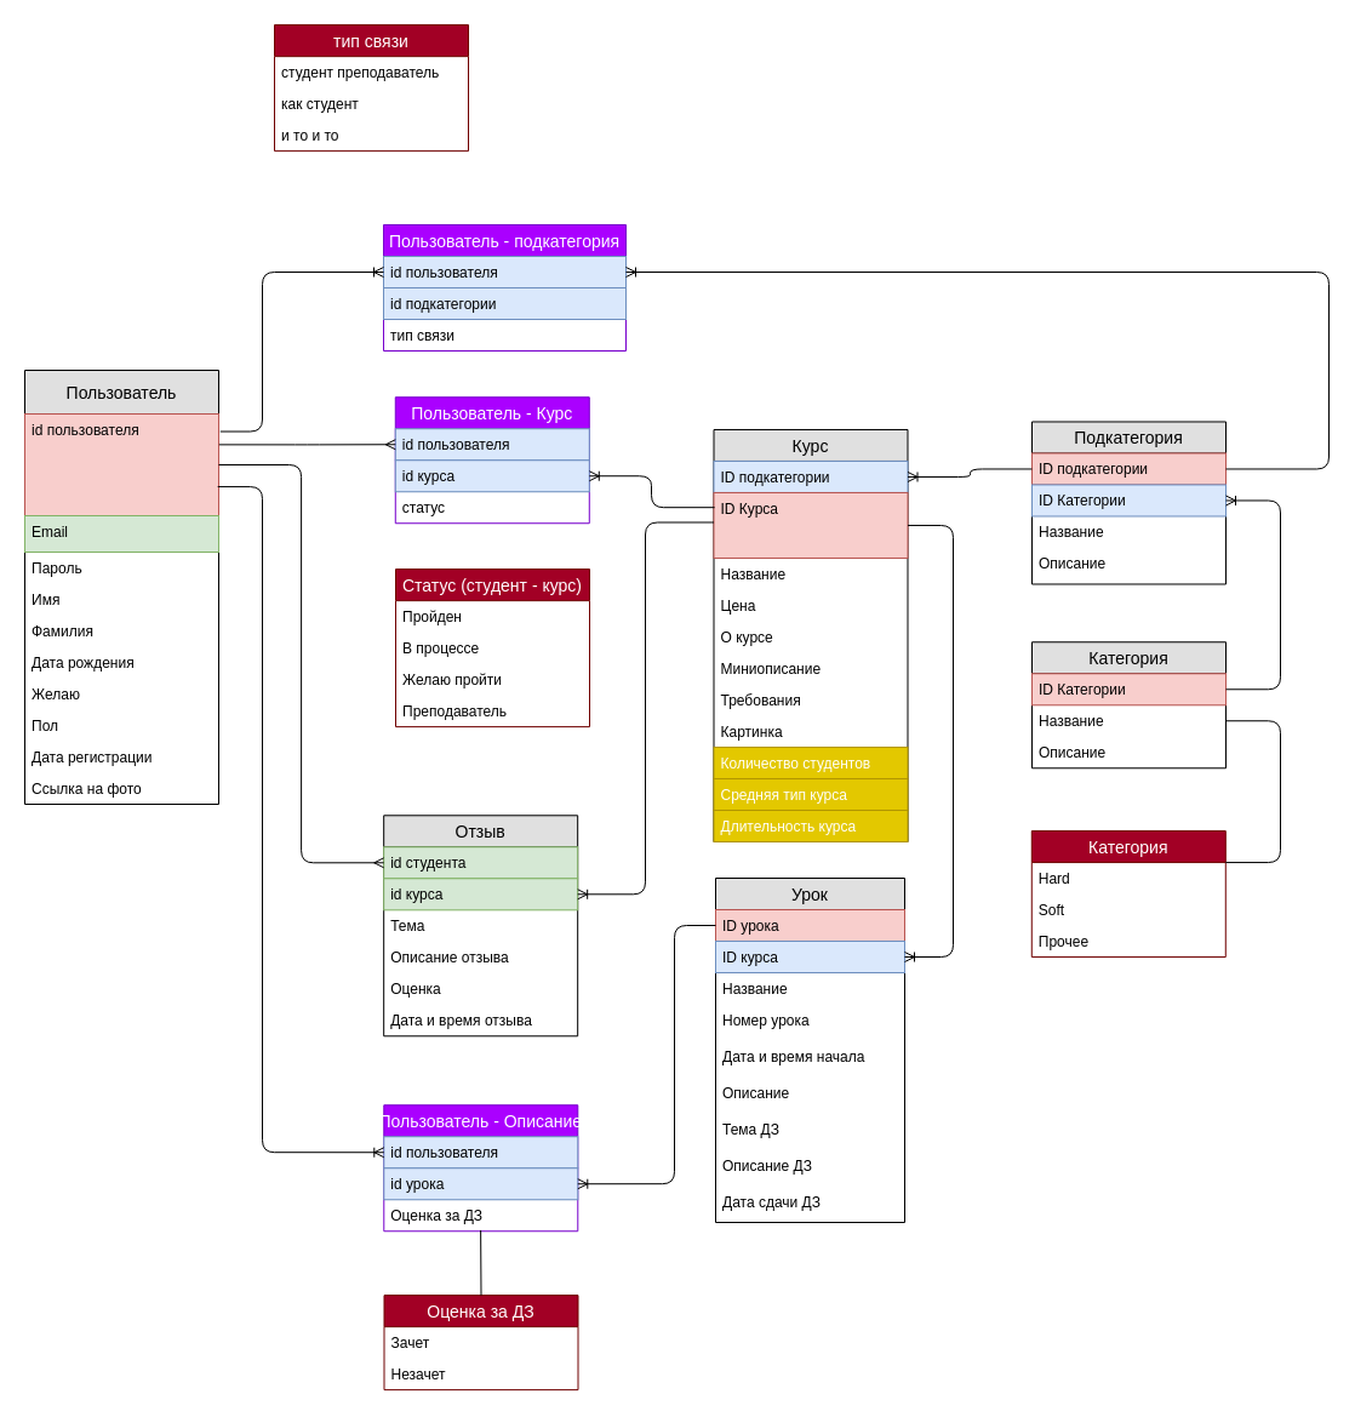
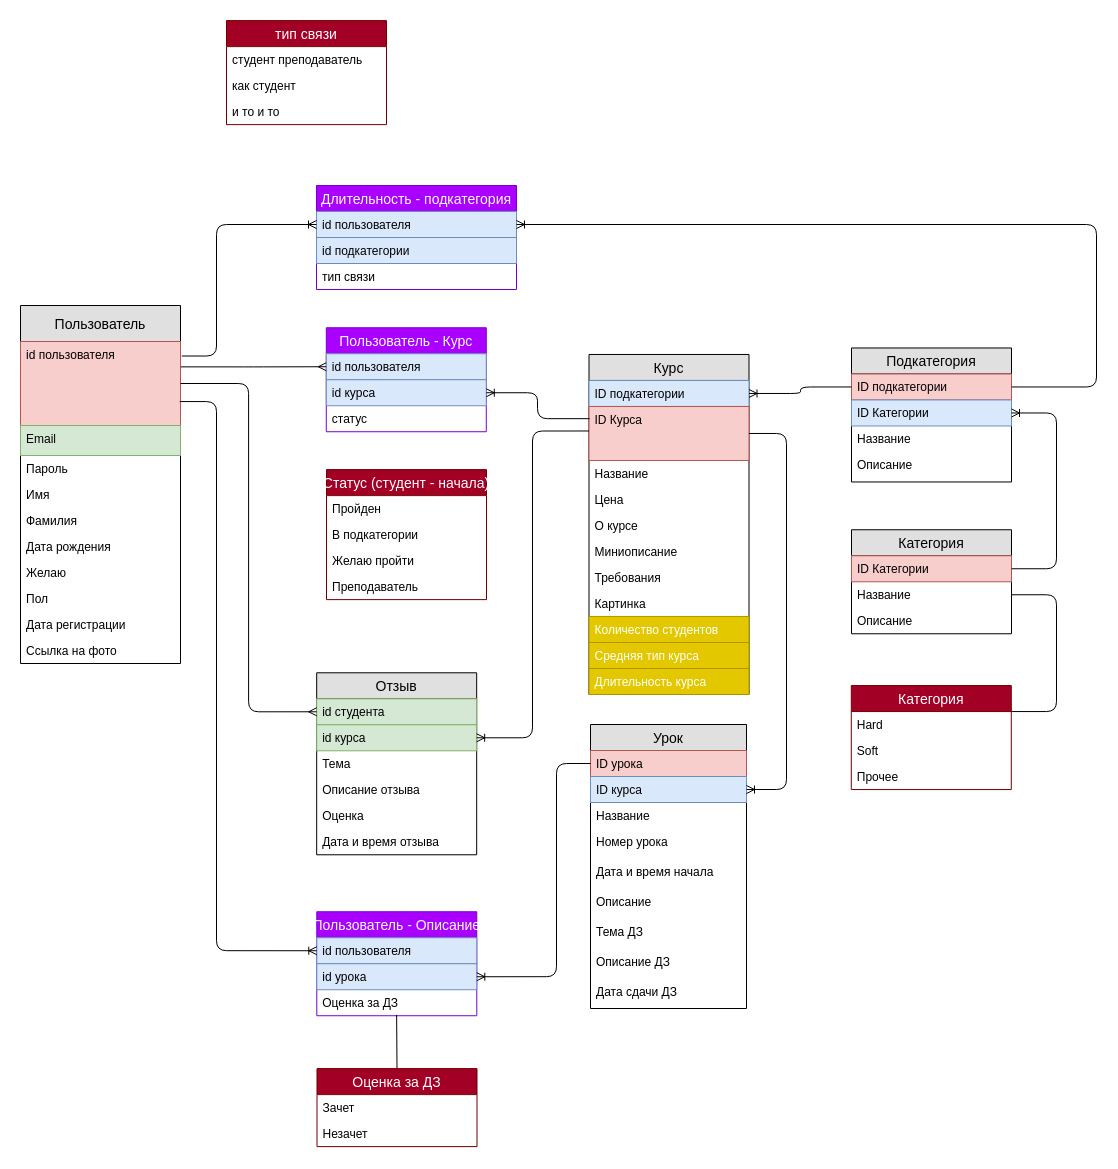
- <mxCell id="51" value="Пользователь - подкатегория" style="swimlane;fontStyle=0;childLayout=stackLayout;horizontal=1;startSize=26;fillColor=#aa00ff;horizontalStack=0;resizeParent=1;resizeParentMax=0;resizeLast=0;collapsible=1;marginBottom=0;swimlaneFillColor=#ffffff;align=center;fontSize=14;strokeColor=#7700CC;fontColor=#ffffff;" parent="1" vertex="1"><mxGeometry x="316" y="185" width="200" height="104" as="geometry" /></mxCell>
+ <mxCell id="51" value="Длительность - подкатегория" style="swimlane;fontStyle=0;childLayout=stackLayout;horizontal=1;startSize=26;fillColor=#aa00ff;horizontalStack=0;resizeParent=1;resizeParentMax=0;resizeLast=0;collapsible=1;marginBottom=0;swimlaneFillColor=#ffffff;align=center;fontSize=14;strokeColor=#7700CC;fontColor=#ffffff;" parent="1" vertex="1"><mxGeometry x="316" y="185" width="200" height="104" as="geometry" /></mxCell>
- <mxCell id="29" value="Статус (студент - курс)" style="swimlane;fontStyle=0;childLayout=stackLayout;horizontal=1;startSize=26;fillColor=#a20025;horizontalStack=0;resizeParent=1;resizeParentMax=0;resizeLast=0;collapsible=1;marginBottom=0;swimlaneFillColor=#ffffff;align=center;fontSize=14;strokeColor=#6F0000;fontColor=#ffffff;" parent="1" vertex="1"><mxGeometry x="326" y="469.123" width="160" height="130" as="geometry" /></mxCell>
+ <mxCell id="29" value="Статус (студент - начала)" style="swimlane;fontStyle=0;childLayout=stackLayout;horizontal=1;startSize=26;fillColor=#a20025;horizontalStack=0;resizeParent=1;resizeParentMax=0;resizeLast=0;collapsible=1;marginBottom=0;swimlaneFillColor=#ffffff;align=center;fontSize=14;strokeColor=#6F0000;fontColor=#ffffff;" parent="1" vertex="1"><mxGeometry x="326" y="469.123" width="160" height="130" as="geometry" /></mxCell>
- <mxCell id="31" value="В процессе" style="text;strokeColor=none;fillColor=none;spacingLeft=4;spacingRight=4;overflow=hidden;rotatable=0;points=[[0,0.5],[1,0.5]];portConstraint=eastwest;fontSize=12;" parent="29" vertex="1"><mxGeometry y="52" width="160" height="26" as="geometry" /></mxCell>
+ <mxCell id="31" value="В подкатегории" style="text;strokeColor=none;fillColor=none;spacingLeft=4;spacingRight=4;overflow=hidden;rotatable=0;points=[[0,0.5],[1,0.5]];portConstraint=eastwest;fontSize=12;" parent="29" vertex="1"><mxGeometry y="52" width="160" height="26" as="geometry" /></mxCell>
